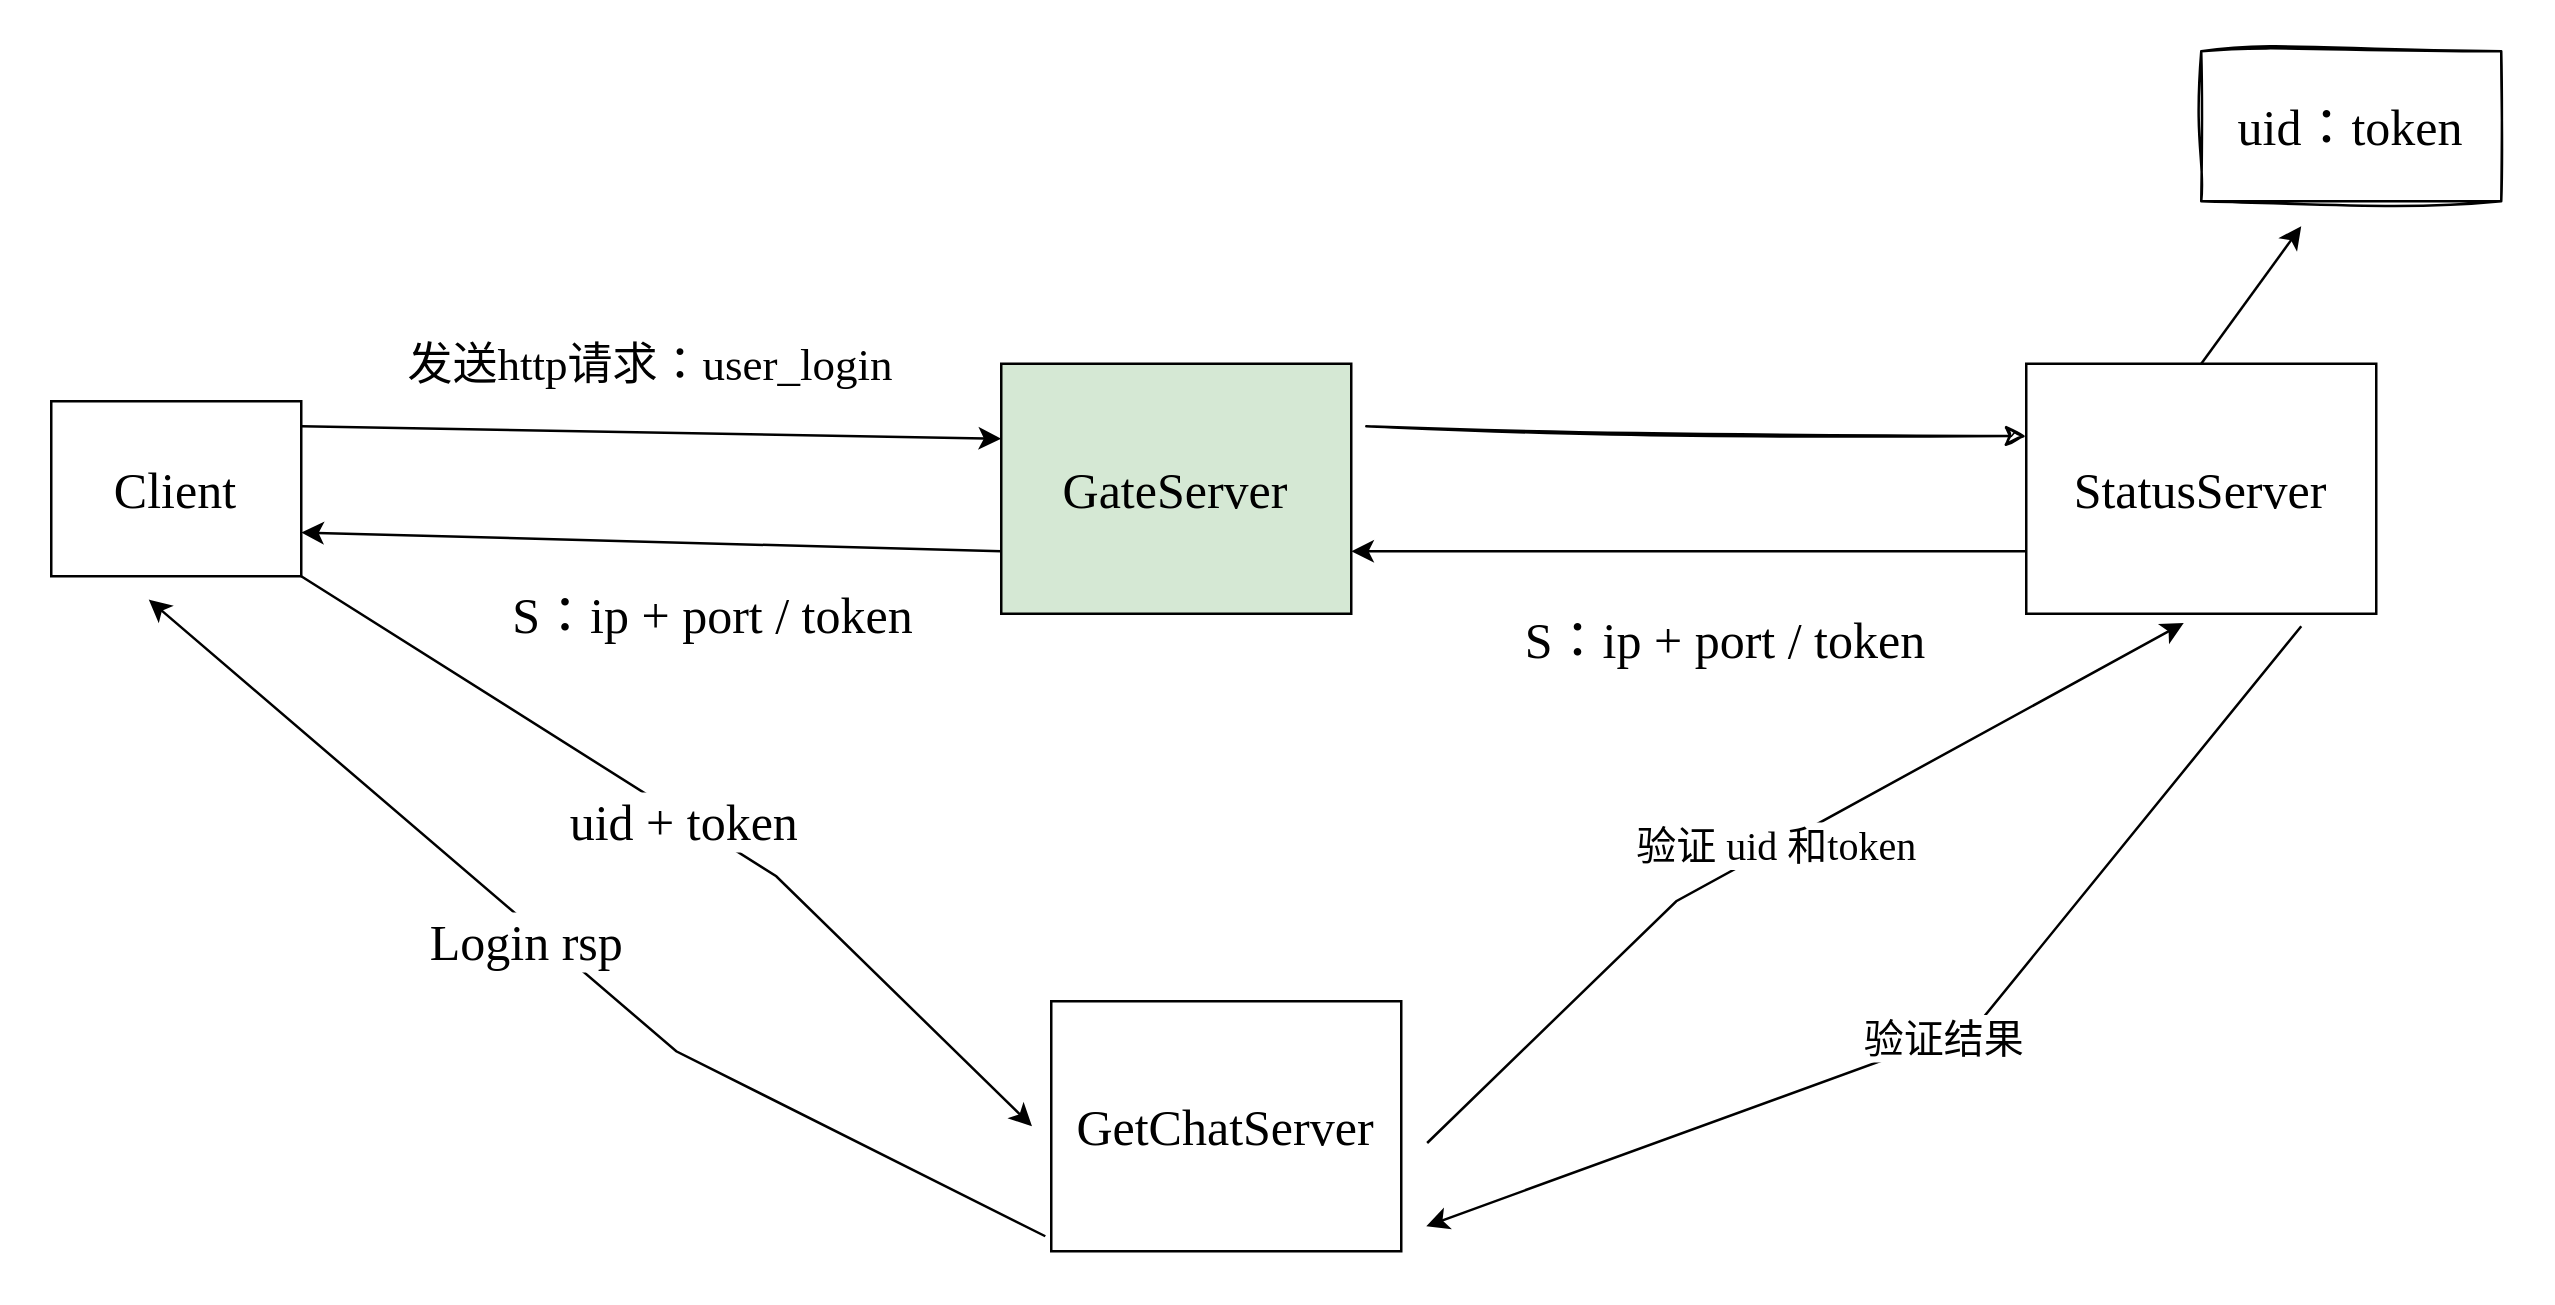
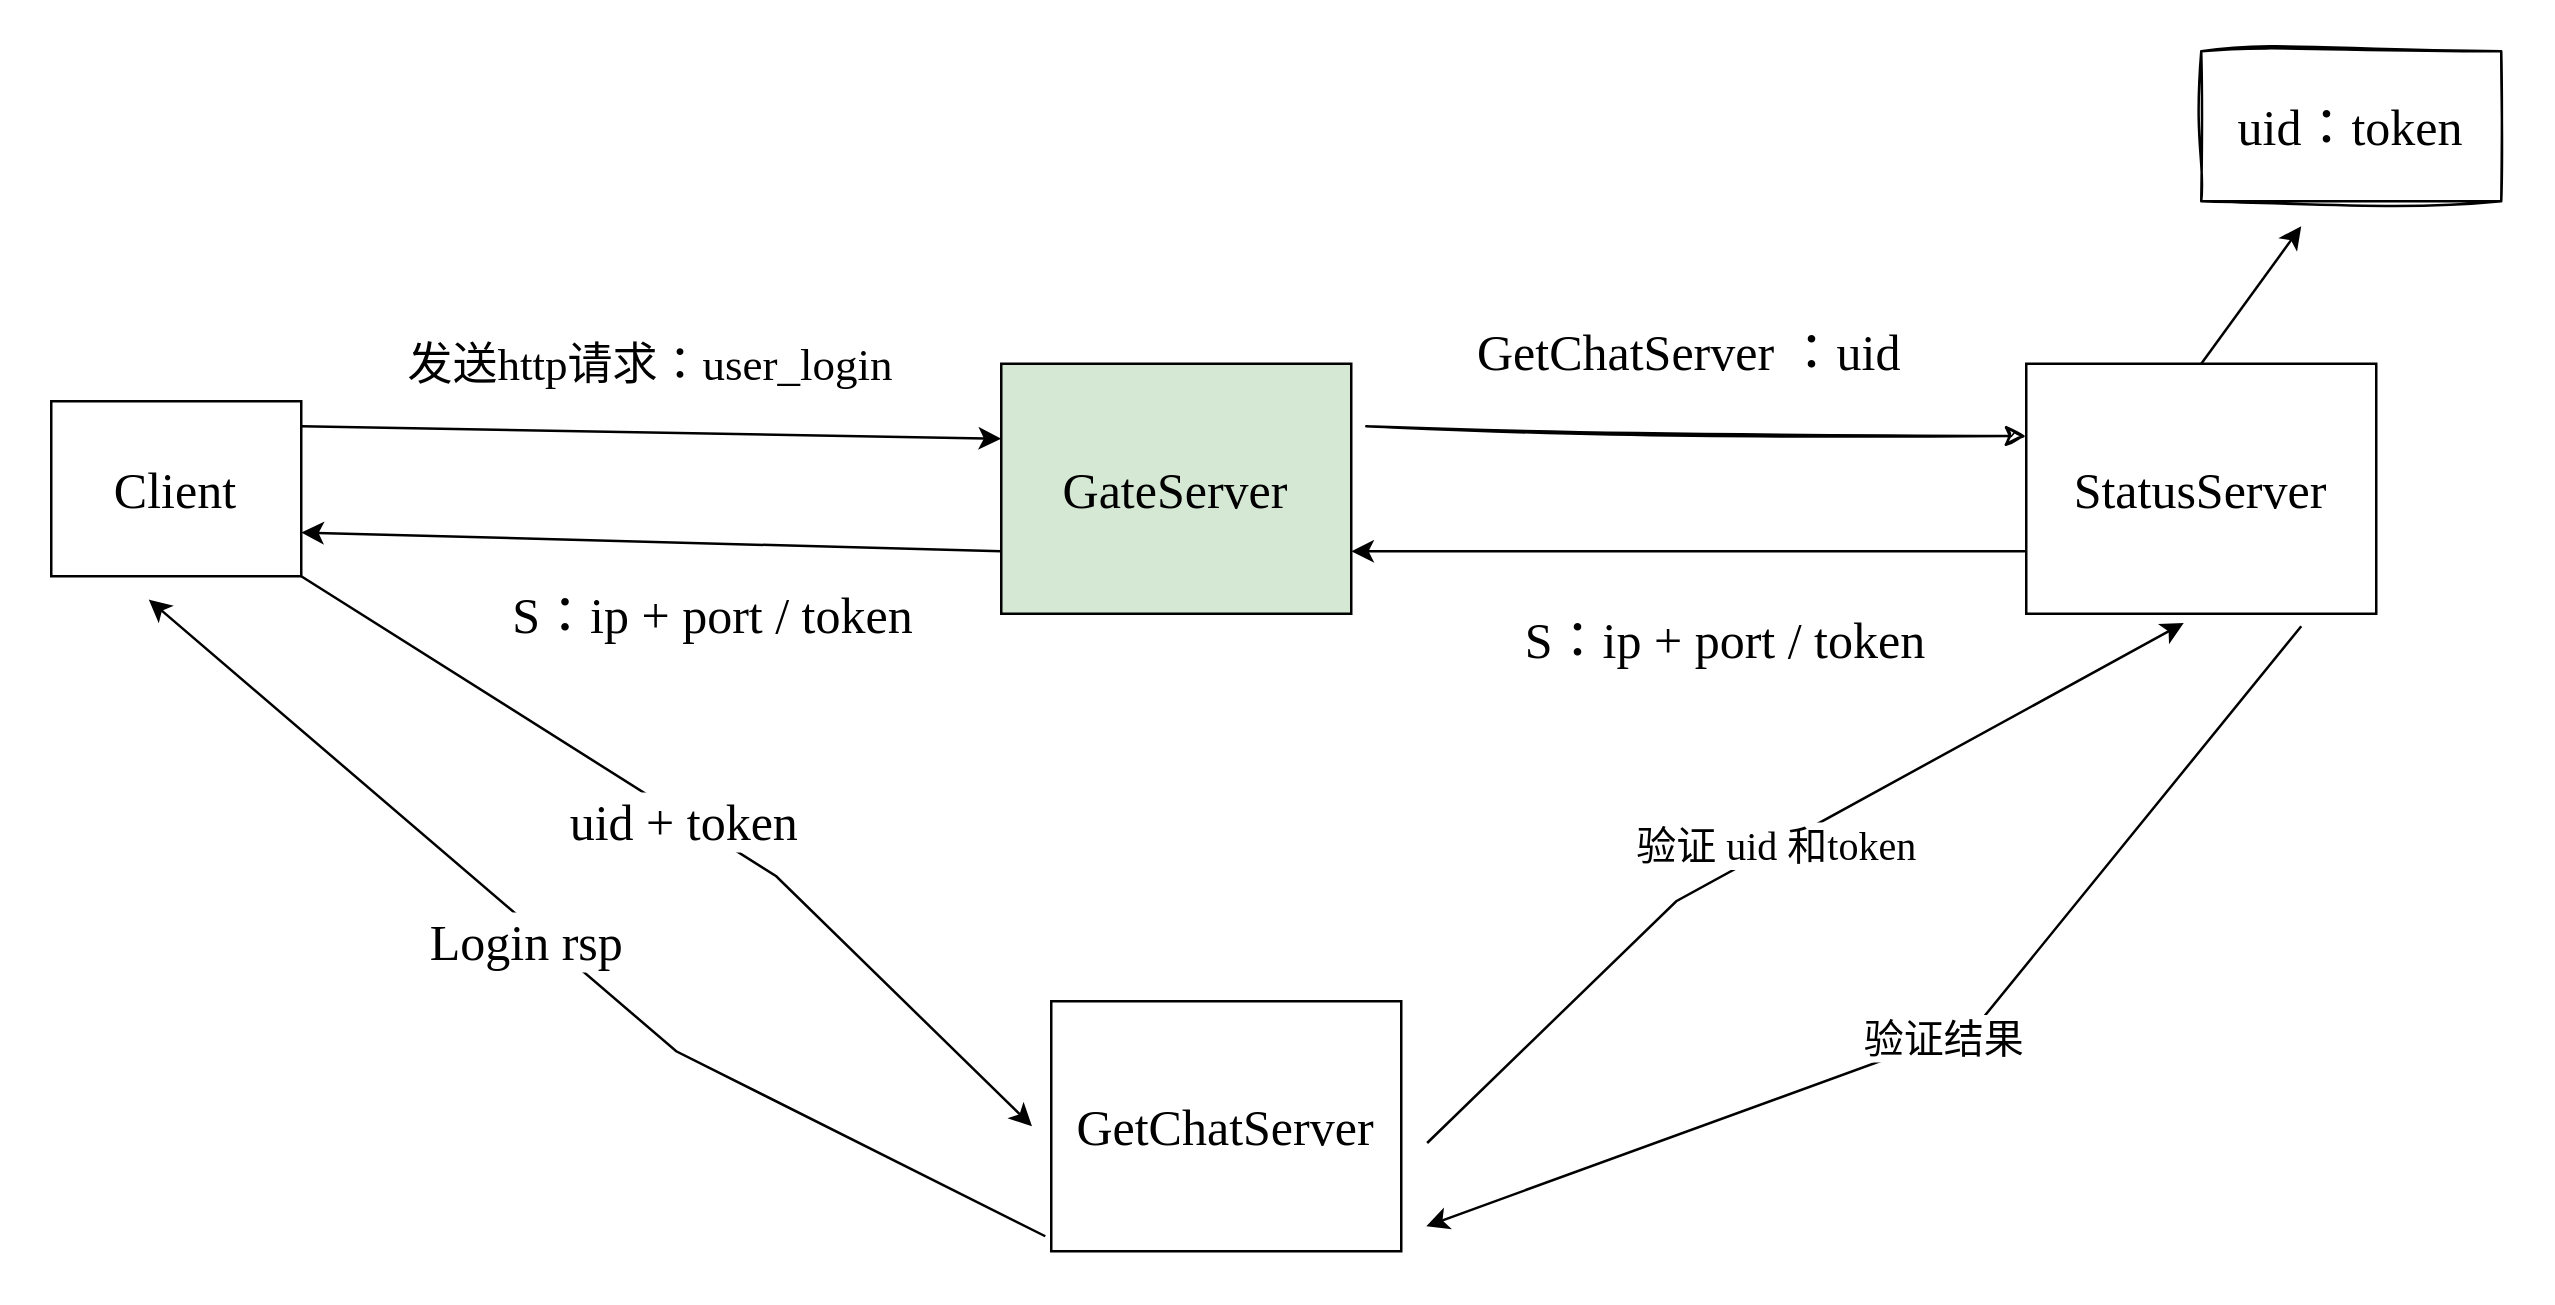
+ <mxCell id="18" value="GetChatServer ：uid" style="text;html=1;align=center;verticalAlign=middle;resizable=0;points=[];autosize=1;strokeColor=none;fillColor=none;fontSize=20;fontFamily=Architects Daughter;" vertex="1" parent="1"><mxGeometry x="565" y="120" width="220" height="40" as="geometry" /></mxCell>
